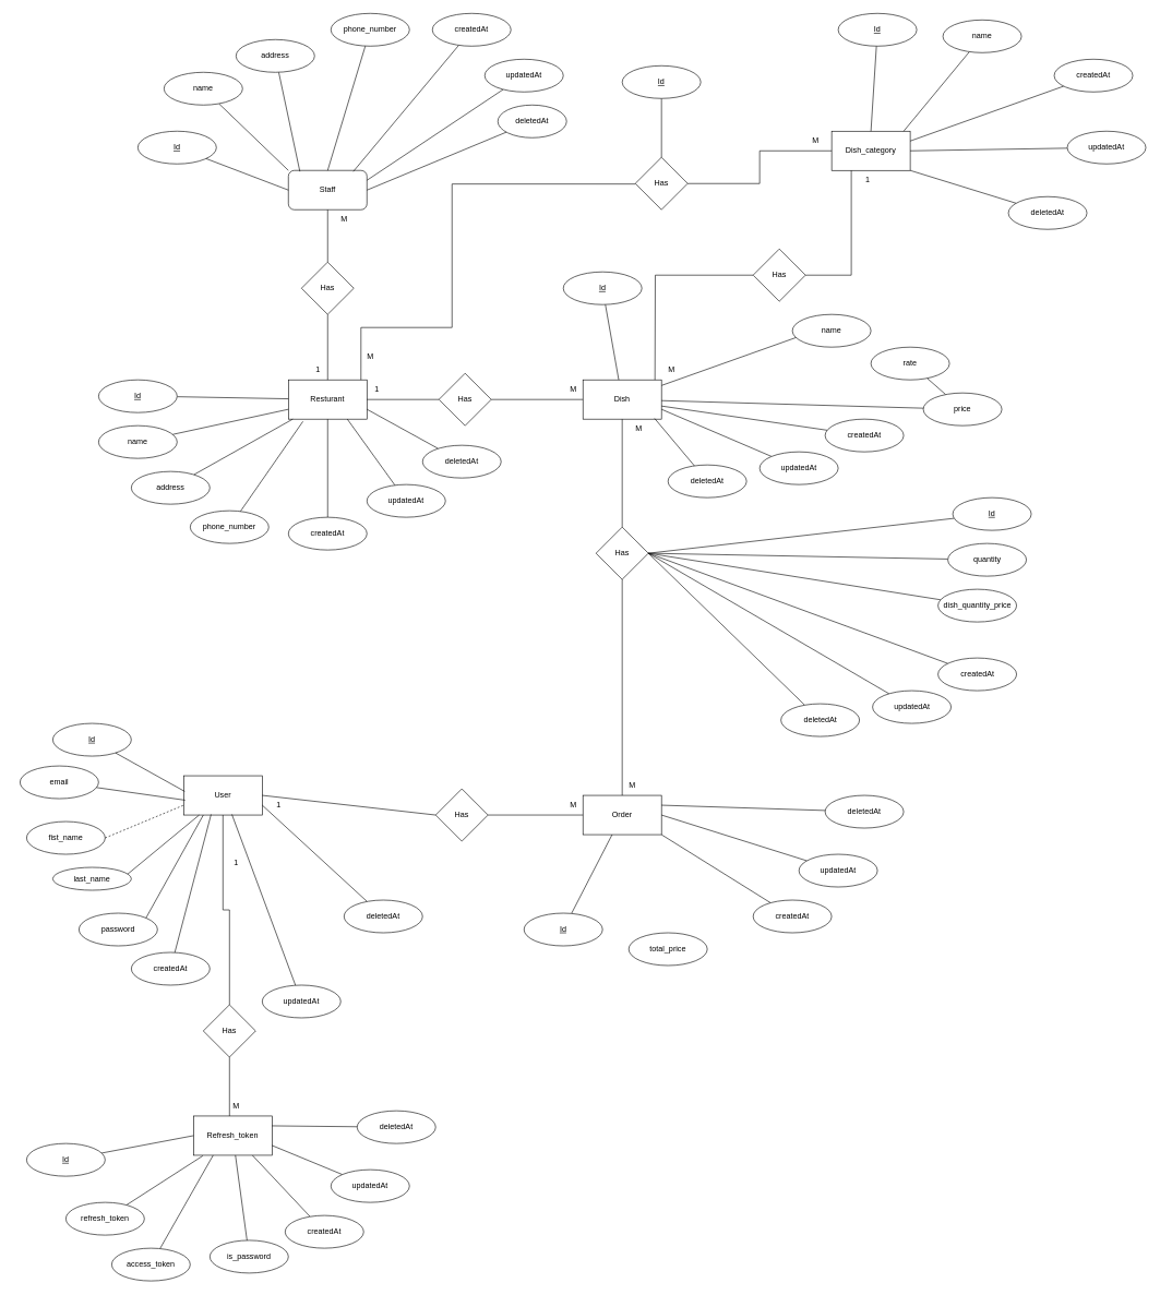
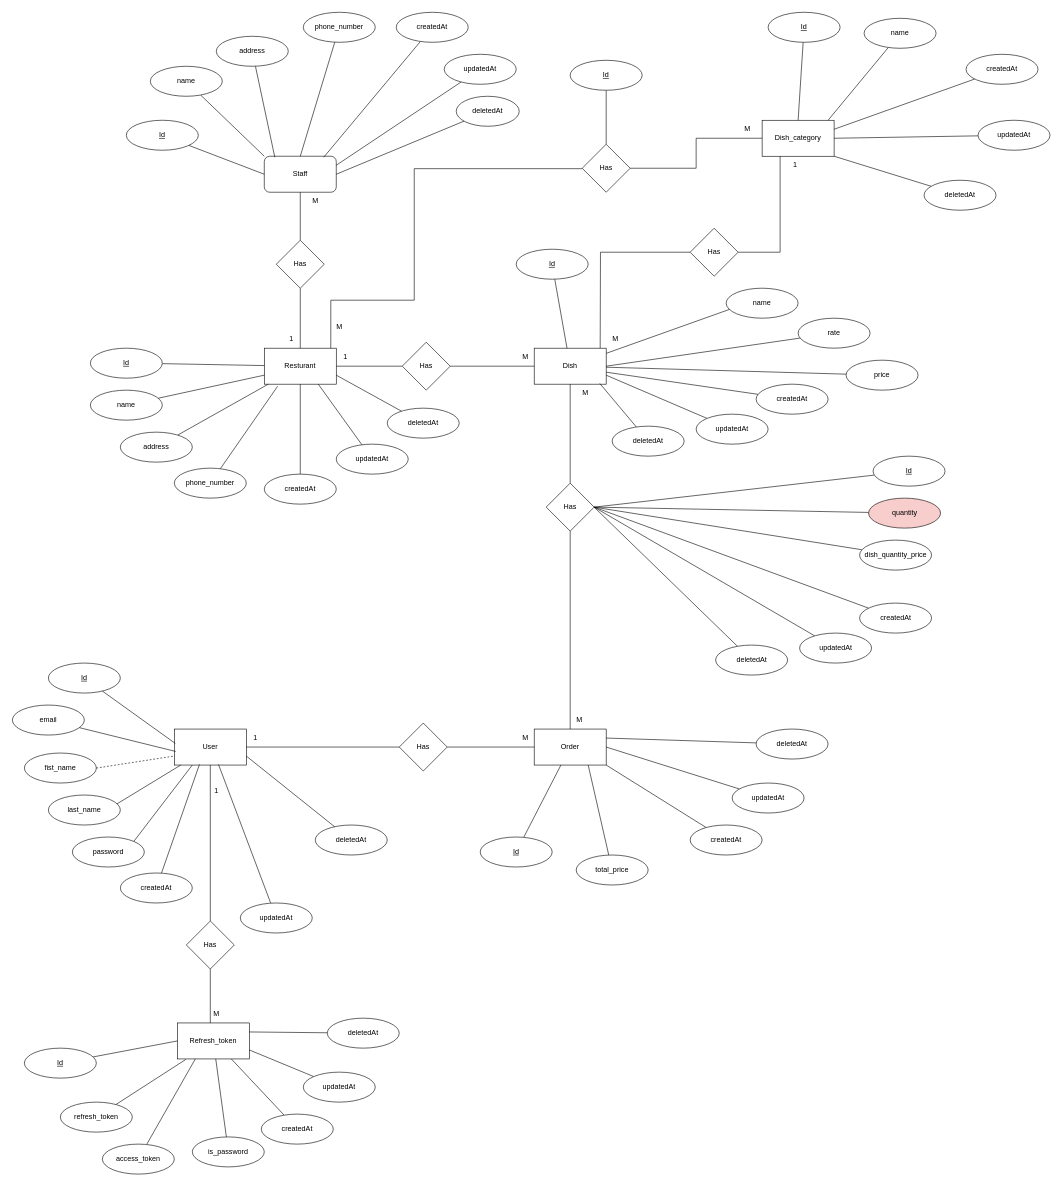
- <mxCell id="101" style="rounded=0;orthogonalLoop=1;jettySize=auto;html=1;endArrow=none;endFill=0;" parent="1" source="102" target="104" edge="1"><mxGeometry relative="1" as="geometry" /></mxCell>
+ <mxCell id="101" style="rounded=0;orthogonalLoop=1;jettySize=auto;html=1;entryX=1;entryY=0.5;entryDx=0;entryDy=0;endArrow=none;endFill=0;" parent="1" source="102" target="5" edge="1"><mxGeometry relative="1" as="geometry" /></mxCell>
- <mxCell id="109" value="quantity" style="ellipse;whiteSpace=wrap;html=1;" parent="1" vertex="1"><mxGeometry x="1447.5" y="830" width="120" height="50" as="geometry" /></mxCell>
+ <mxCell id="109" value="quantity" style="ellipse;whiteSpace=wrap;html=1;fillColor=#f8cecc;" parent="1" vertex="1"><mxGeometry x="1447.5" y="830" width="120" height="50" as="geometry" /></mxCell>
- <mxCell id="39" value="email" style="ellipse;whiteSpace=wrap;html=1;" parent="1" vertex="1"><mxGeometry x="30" y="1170" width="120" height="50" as="geometry" /></mxCell>
+ <mxCell id="39" value="email" style="ellipse;whiteSpace=wrap;html=1;" parent="1" vertex="1"><mxGeometry x="20" y="1175" width="120" height="50" as="geometry" /></mxCell>
- <mxCell id="2" value="User" style="rounded=0;whiteSpace=wrap;html=1;" parent="1" vertex="1"><mxGeometry x="280" y="1185" width="120" height="60" as="geometry" /></mxCell>
+ <mxCell id="2" value="User" style="rounded=0;whiteSpace=wrap;html=1;" parent="1" vertex="1"><mxGeometry x="290" y="1215" width="120" height="60" as="geometry" /></mxCell>
- <mxCell id="37" value="last_name" style="ellipse;whiteSpace=wrap;html=1;" parent="1" vertex="1"><mxGeometry x="80" y="1325" width="120" height="35" as="geometry" /></mxCell>
+ <mxCell id="37" value="last_name" style="ellipse;whiteSpace=wrap;html=1;" parent="1" vertex="1"><mxGeometry x="80" y="1325" width="120" height="50" as="geometry" /></mxCell>
+ <mxCell id="106" style="rounded=0;orthogonalLoop=1;jettySize=auto;html=1;entryX=0.75;entryY=1;entryDx=0;entryDy=0;endArrow=none;endFill=0;" parent="1" source="107" target="11" edge="1"><mxGeometry relative="1" as="geometry" /></mxCell>
